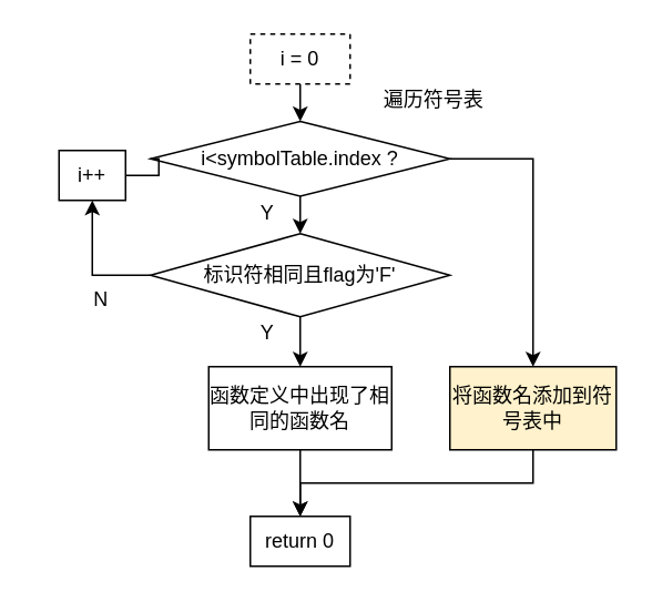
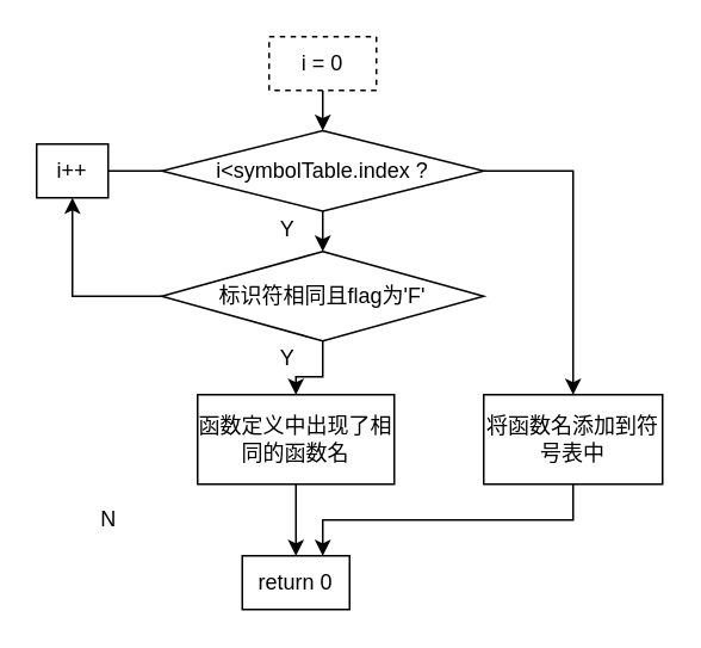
- <mxCell id="7" value="遍历符号表" style="text;html=1;align=center;verticalAlign=middle;resizable=0;points=[];autosize=1;" vertex="1" parent="1"><mxGeometry x="220" y="50" width="80" height="20" as="geometry" /></mxCell>
- <mxCell id="16" value="i++" style="whiteSpace=wrap;html=1;" vertex="1" parent="1"><mxGeometry x="35" y="90" width="40" height="30" as="geometry" /></mxCell>
+ <mxCell id="16" value="i++" style="whiteSpace=wrap;html=1;" vertex="1" parent="1"><mxGeometry x="20" y="80" width="40" height="30" as="geometry" /></mxCell>
- <mxCell id="19" value="N" style="text;html=1;align=center;verticalAlign=middle;resizable=0;points=[];autosize=1;" vertex="1" parent="1"><mxGeometry x="50" y="170" width="20" height="20" as="geometry" /></mxCell>
+ <mxCell id="19" value="N" style="text;html=1;align=center;verticalAlign=middle;resizable=0;points=[];autosize=1;" vertex="1" parent="1"><mxGeometry x="50" y="280" width="20" height="20" as="geometry" /></mxCell>
- <mxCell id="12" value="函数定义中出现了相同的函数名" style="whiteSpace=wrap;html=1;" vertex="1" parent="1"><mxGeometry x="125" y="220" width="110" height="50" as="geometry" /></mxCell>
+ <mxCell id="12" value="函数定义中出现了相同的函数名" style="whiteSpace=wrap;html=1;" vertex="1" parent="1"><mxGeometry x="110" y="220" width="110" height="50" as="geometry" /></mxCell>
- <mxCell id="14" value="将函数名添加到符号表中" style="whiteSpace=wrap;html=1;fillColor=#fff2cc;" vertex="1" parent="1"><mxGeometry x="270" y="220" width="100" height="50" as="geometry" /></mxCell>
+ <mxCell id="14" value="将函数名添加到符号表中" style="whiteSpace=wrap;html=1;" vertex="1" parent="1"><mxGeometry x="270" y="220" width="100" height="50" as="geometry" /></mxCell>
- <mxCell id="20" value="return 0" style="whiteSpace=wrap;html=1;" vertex="1" parent="1"><mxGeometry x="150" y="310" width="60" height="30" as="geometry" /></mxCell>
+ <mxCell id="20" value="return 0" style="whiteSpace=wrap;html=1;" vertex="1" parent="1"><mxGeometry x="135" y="310" width="60" height="30" as="geometry" /></mxCell>
